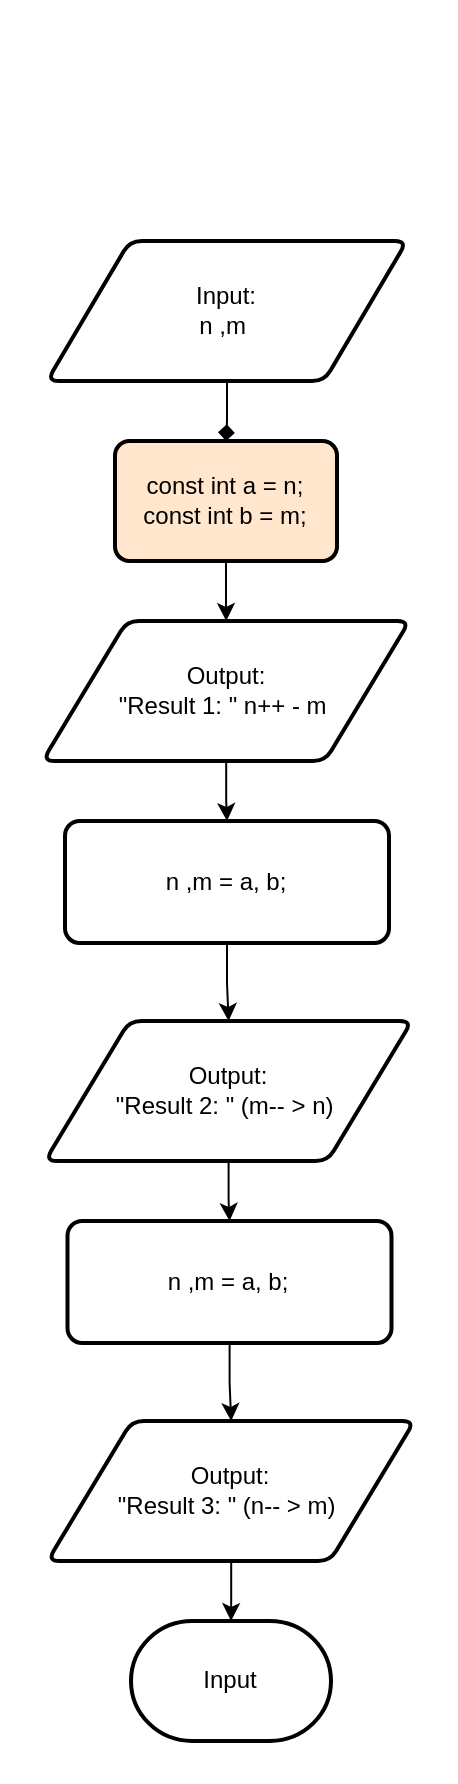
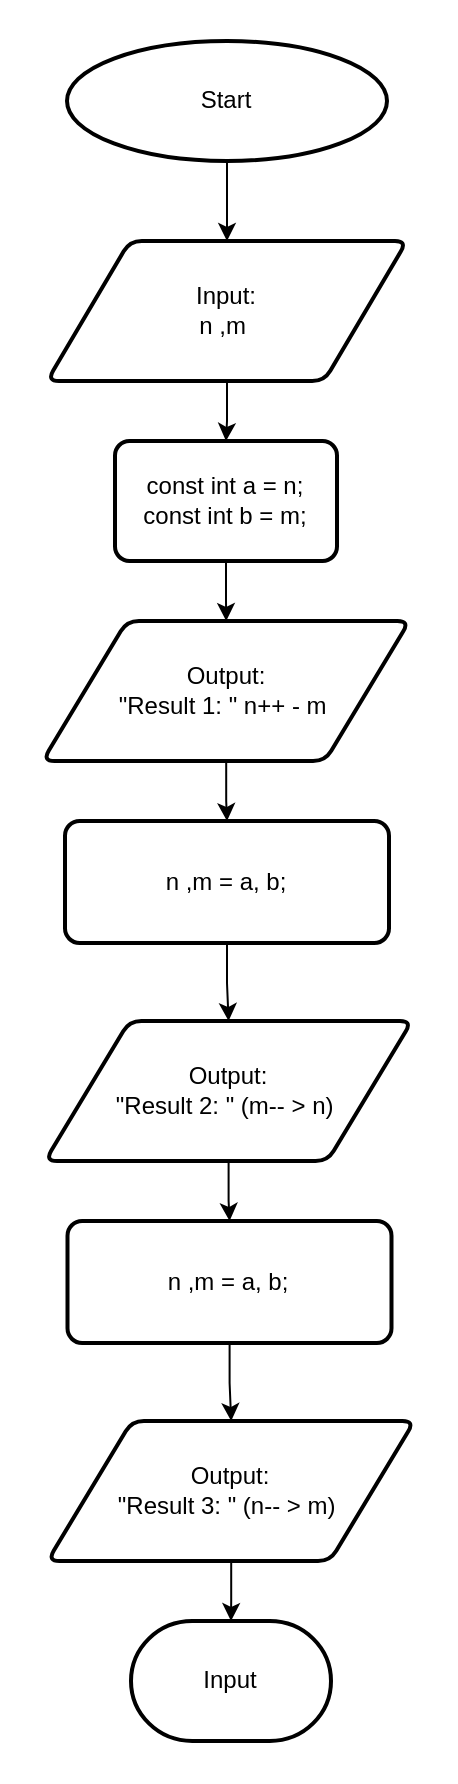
+ <mxCell id="3" value="Start" style="strokeWidth=2;html=1;shape=mxgraph.flowchart.start_1;whiteSpace=wrap;" vertex="1" parent="1"><mxGeometry x="33" y="20" width="160" height="60" as="geometry" /></mxCell>
+ <mxCell id="2" value="" style="edgeStyle=orthogonalEdgeStyle;rounded=0;orthogonalLoop=1;jettySize=auto;html=1;" edge="1" parent="1" source="3" target="5"><mxGeometry relative="1" as="geometry" /></mxCell>
- <mxCell id="4" value="" style="edgeStyle=orthogonalEdgeStyle;rounded=0;orthogonalLoop=1;jettySize=auto;html=1;endArrow=diamond;" edge="1" parent="1" source="5" target="7"><mxGeometry relative="1" as="geometry" /></mxCell>
+ <mxCell id="4" value="" style="edgeStyle=orthogonalEdgeStyle;rounded=0;orthogonalLoop=1;jettySize=auto;html=1;" edge="1" parent="1" source="5" target="7"><mxGeometry relative="1" as="geometry" /></mxCell>
- <mxCell id="7" value="const int a = n;&lt;br&gt;const int b = m;" style="rounded=1;whiteSpace=wrap;html=1;strokeWidth=2;arcSize=12;fillColor=#ffe6cc;" vertex="1" parent="1"><mxGeometry x="57" y="220" width="111" height="60" as="geometry" /></mxCell>
+ <mxCell id="7" value="const int a = n;&lt;br&gt;const int b = m;" style="rounded=1;whiteSpace=wrap;html=1;strokeWidth=2;arcSize=12;" vertex="1" parent="1"><mxGeometry x="57" y="220" width="111" height="60" as="geometry" /></mxCell>
